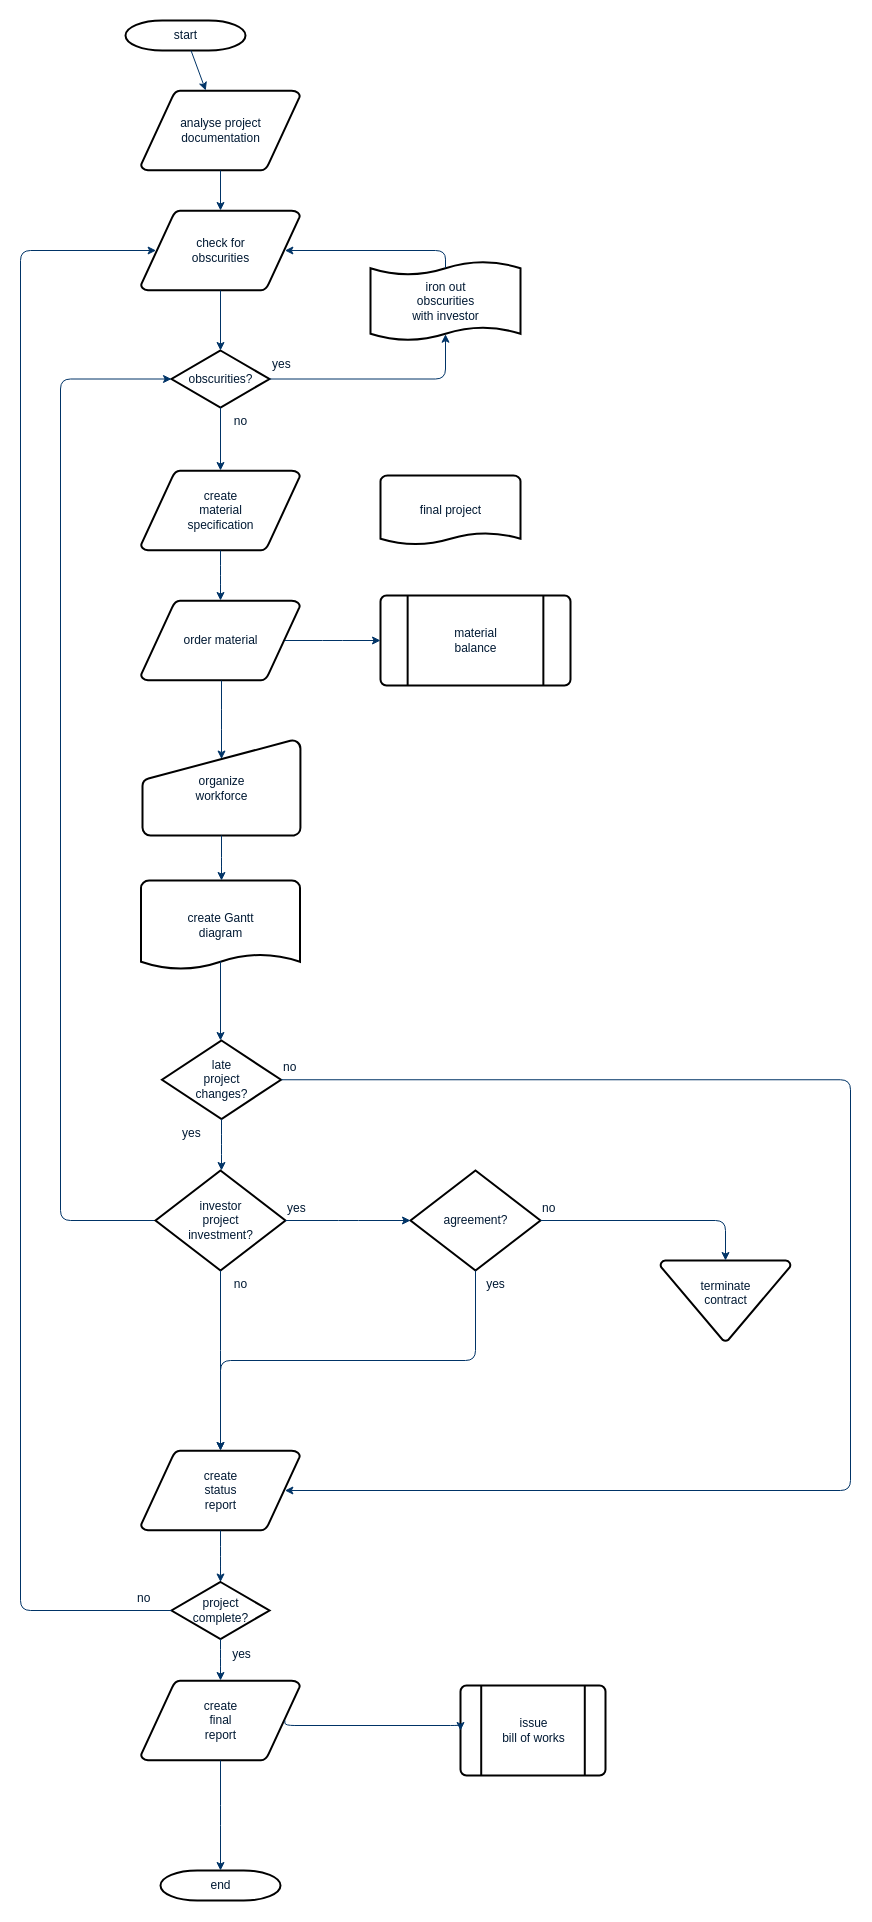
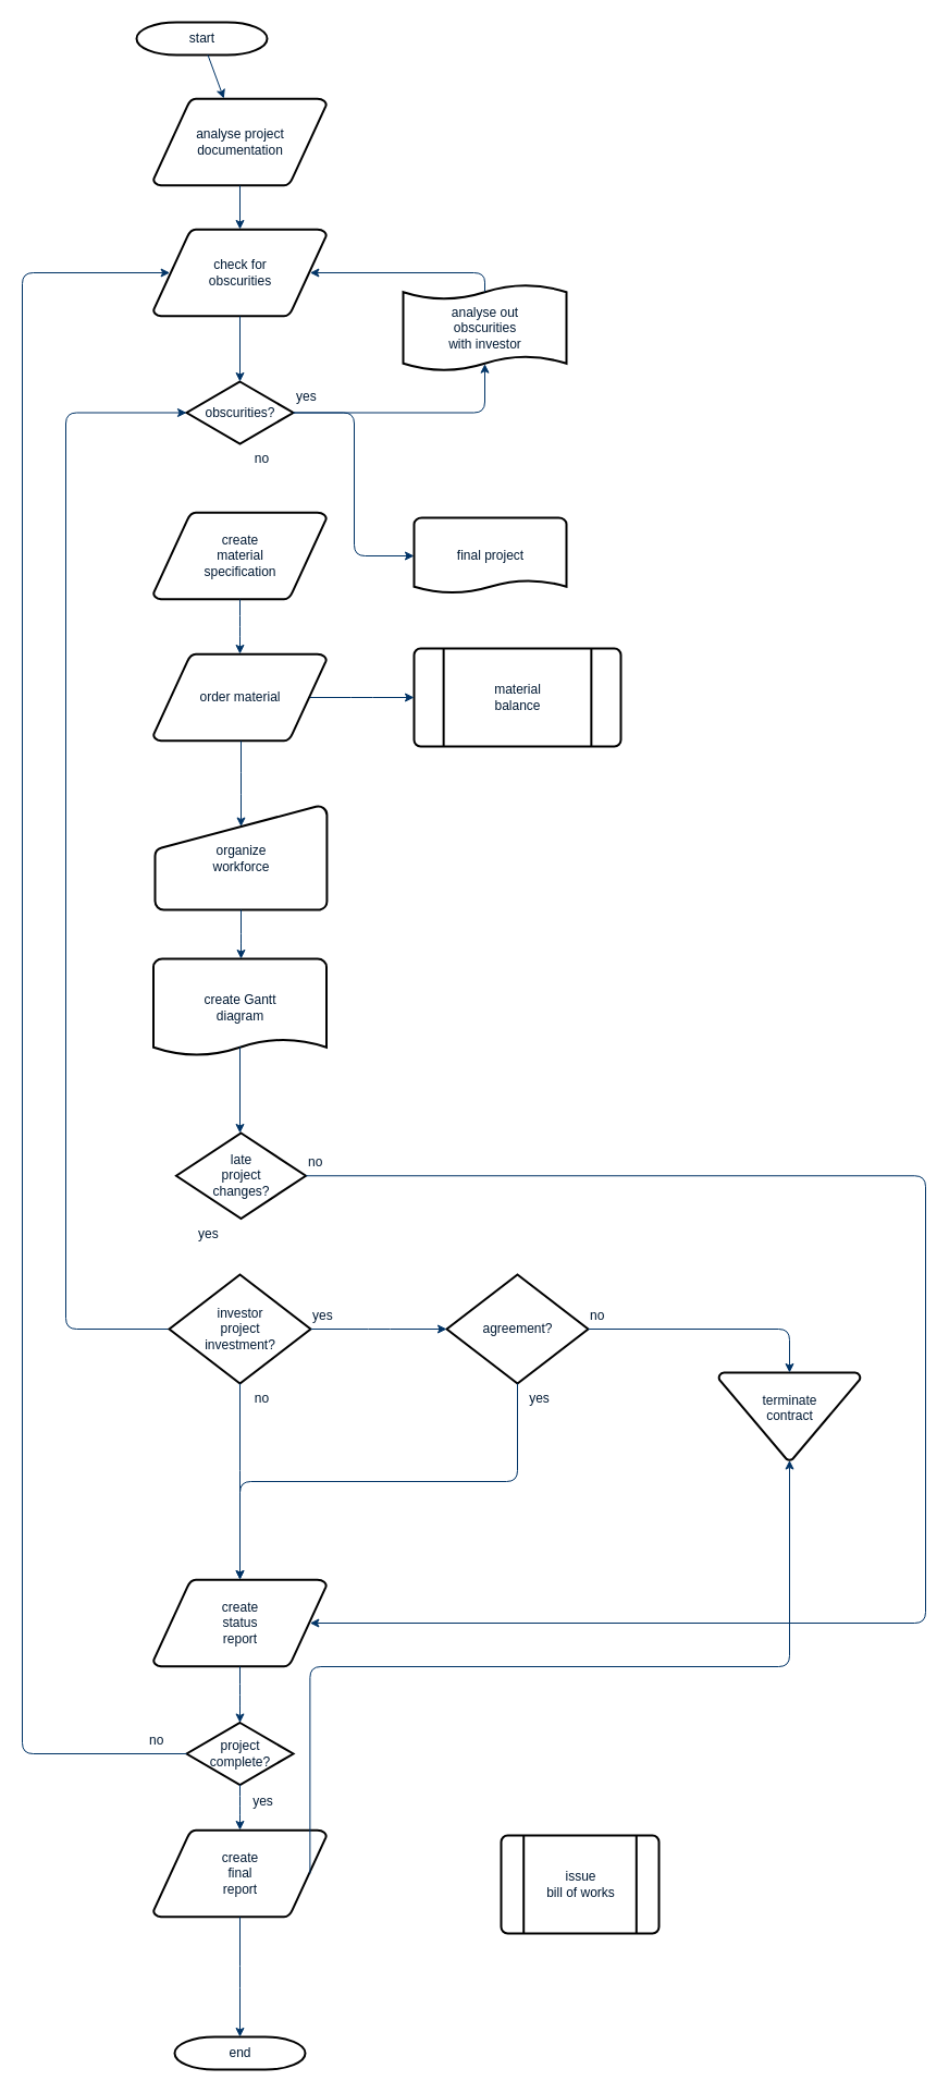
- <mxCell id="50" value="iron out&#10;obscurities &#10;with investor" style="shape=mxgraph.flowchart.paper_tape;fillColor=#FFFFFF;strokeColor=#000000;strokeWidth=2;gradientColor=none;gradientDirection=north;fontColor=#001933;fontStyle=0;html=1;" vertex="1" parent="1"><mxGeometry x="370" y="260" width="150" height="81" as="geometry" /></mxCell>
+ <mxCell id="50" value="analyse out&#10;obscurities &#10;with investor" style="shape=mxgraph.flowchart.paper_tape;fillColor=#FFFFFF;strokeColor=#000000;strokeWidth=2;gradientColor=none;gradientDirection=north;fontColor=#001933;fontStyle=0;html=1;" vertex="1" parent="1"><mxGeometry x="370" y="260" width="150" height="81" as="geometry" /></mxCell>
- <mxCell id="12" value="" style="edgeStyle=elbowEdgeStyle;elbow=horizontal;fontColor=#001933;fontStyle=1;strokeColor=#003366;strokeWidth=1;html=1;" edge="1" source="6" target="4" parent="1"><mxGeometry width="100" height="100" as="geometry"><mxPoint y="60" as="sourcePoint" x="-100" /><mxPoint x="0" as="targetPoint" y="-40" /></mxGeometry></mxCell>
+ <mxCell id="12" value="" style="edgeStyle=elbowEdgeStyle;elbow=horizontal;fontColor=#001933;fontStyle=1;strokeColor=#003366;strokeWidth=1;html=1;" edge="1" source="6" target="15" parent="1"><mxGeometry width="100" height="100" as="geometry"><mxPoint y="60" as="sourcePoint" x="-100" /><mxPoint x="0" as="targetPoint" y="-40" /></mxGeometry></mxCell>
- <mxCell id="29" value="" style="edgeStyle=elbowEdgeStyle;elbow=horizontal;exitX=0.5;exitY=1;exitPerimeter=0;fontColor=#001933;fontStyle=1;strokeColor=#003366;strokeWidth=1;html=1;" edge="1" source="23" target="27" parent="1"><mxGeometry width="100" height="100" as="geometry"><mxPoint y="60" as="sourcePoint" x="-100" /><mxPoint x="0" as="targetPoint" y="-40" /></mxGeometry></mxCell>
- <mxCell id="43" value="" style="edgeStyle=elbowEdgeStyle;elbow=vertical;exitX=0.905;exitY=0.5;exitPerimeter=0;entryX=0;entryY=0.5;entryPerimeter=0;fontColor=#001933;fontStyle=1;strokeColor=#003366;strokeWidth=1;html=1;" edge="1" source="37" target="38" parent="1"><mxGeometry width="100" height="100" as="geometry"><mxPoint y="60" as="sourcePoint" x="-100" /><mxPoint x="0" as="targetPoint" y="-40" /></mxGeometry></mxCell>
+ <mxCell id="43" value="" style="edgeStyle=elbowEdgeStyle;elbow=vertical;exitX=0.905;exitY=0.5;exitPerimeter=0;fontColor=#001933;fontStyle=1;strokeColor=#003366;strokeWidth=1;html=1;" edge="1" source="37" target="31" parent="1"><mxGeometry width="100" height="100" as="geometry"><mxPoint y="60" as="sourcePoint" x="-100" /><mxPoint x="0" as="targetPoint" y="-40" /></mxGeometry></mxCell>
